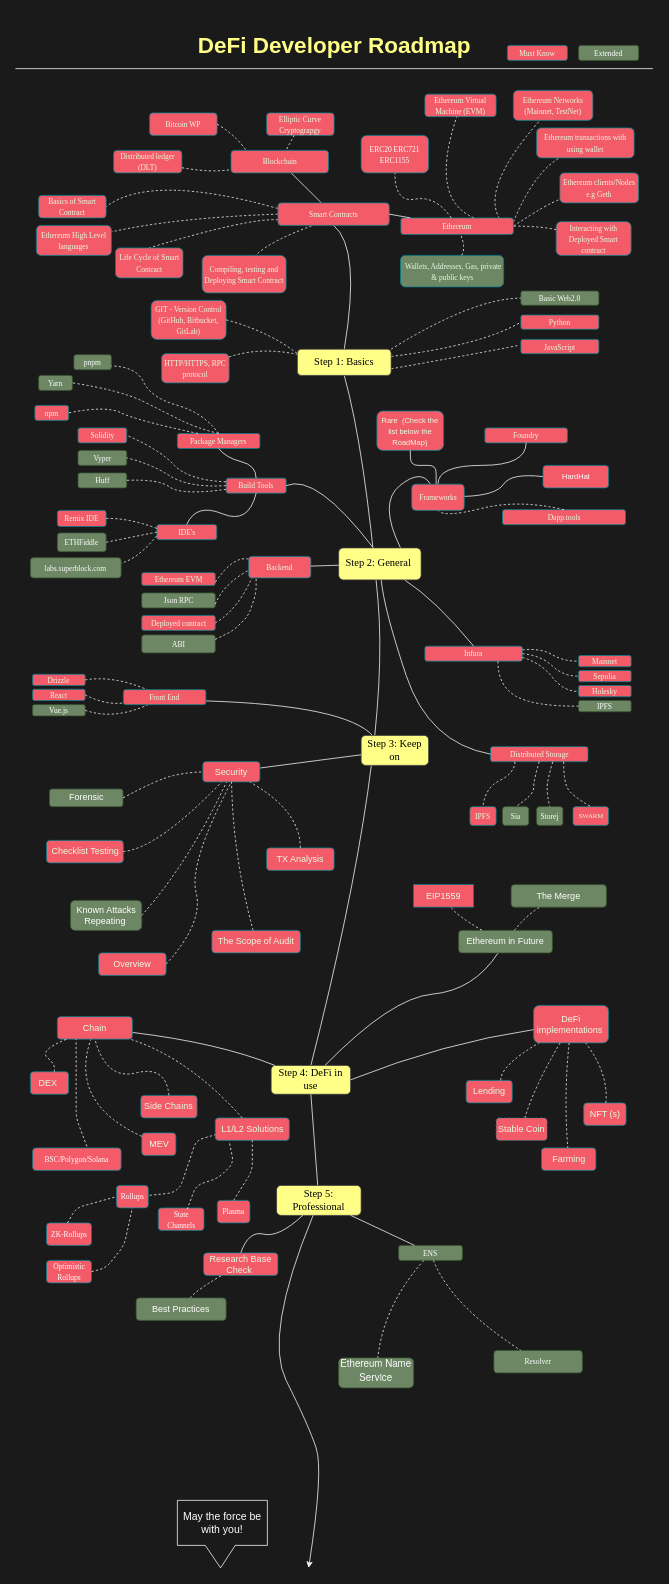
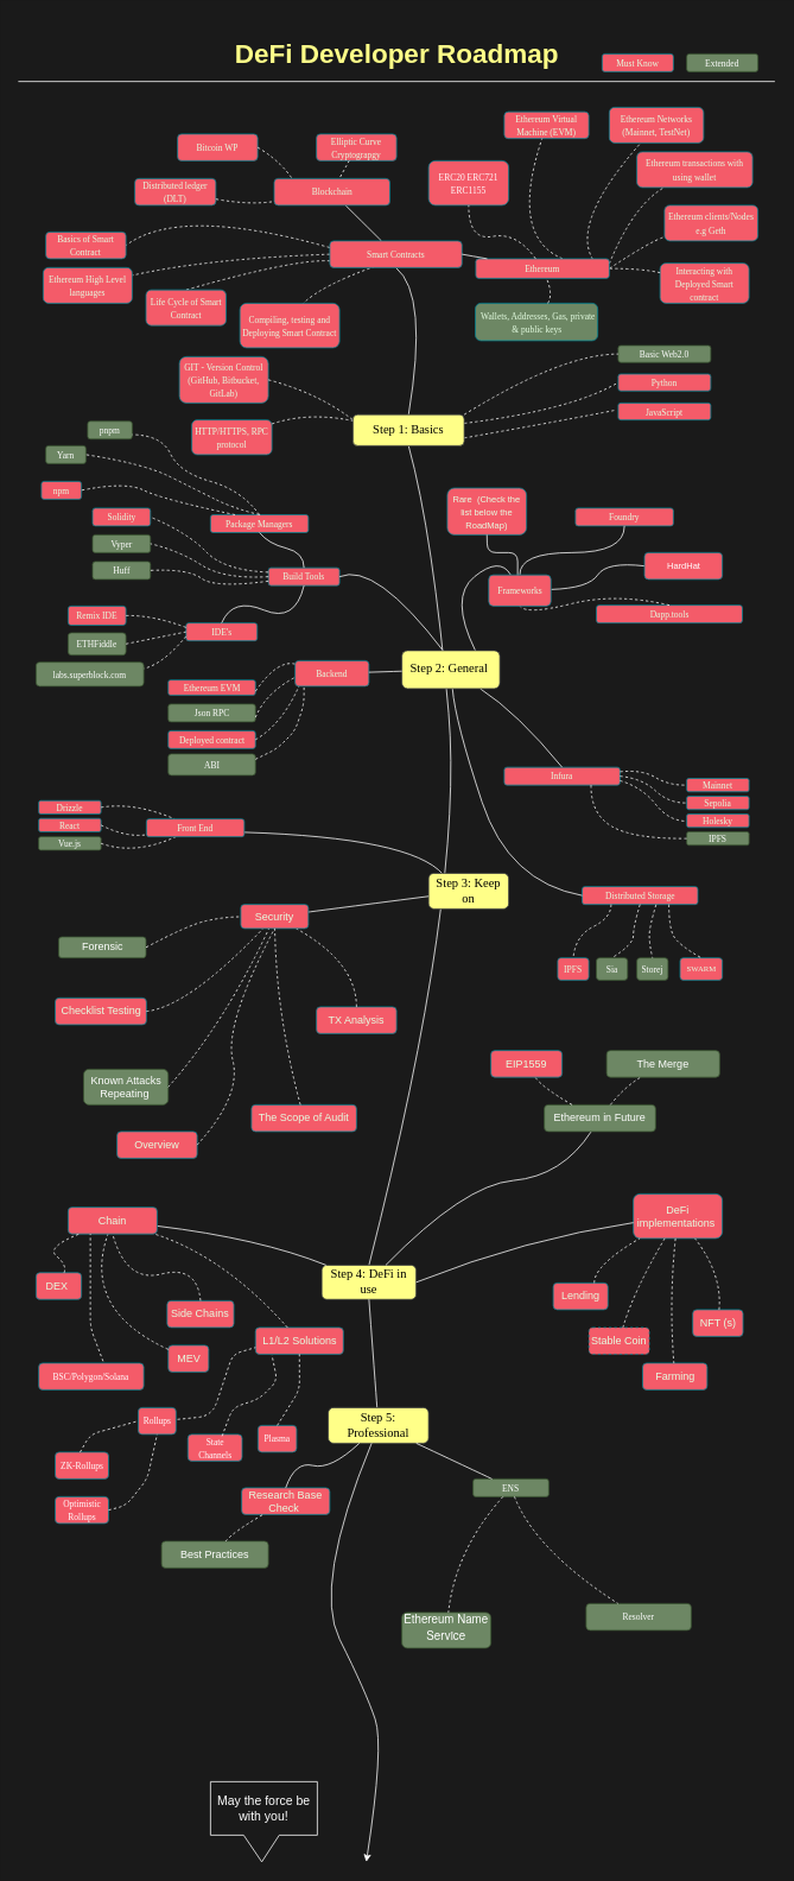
- <mxCell id="134" value="&lt;span style=&quot;font-family: &amp;#34;verdana&amp;#34; ; text-align: right&quot;&gt;&lt;font style=&quot;font-size: 10px&quot;&gt;Life Cycle of Smart Contract&lt;/font&gt;&lt;/span&gt;" style="whiteSpace=wrap;html=1;strokeColor=#028090;fillColor=#F45B69;rounded=1;fontColor=#E4FDE1;" parent="1" vertex="1"><mxGeometry x="153.5" y="330" width="90" height="40" as="geometry" /></mxCell>
+ <mxCell id="134" value="&lt;span style=&quot;font-family: &amp;#34;verdana&amp;#34; ; text-align: right&quot;&gt;&lt;font style=&quot;font-size: 10px&quot;&gt;Life Cycle of Smart Contract&lt;/font&gt;&lt;/span&gt;" style="whiteSpace=wrap;html=1;strokeColor=#028090;fillColor=#F45B69;rounded=1;fontColor=#E4FDE1;" parent="1" vertex="1"><mxGeometry x="163.5" y="325" width="90" height="40" as="geometry" /></mxCell>
- <mxCell id="158" value="EIP1559" style="whiteSpace=wrap;html=1;strokeColor=#028090;fillColor=#F45B69;fontColor=#E4FDE1;rounded=0;" parent="1" vertex="1"><mxGeometry x="551" y="1179" width="80" height="30" as="geometry" /></mxCell>
+ <mxCell id="158" value="EIP1559" style="whiteSpace=wrap;html=1;strokeColor=#028090;fillColor=#F45B69;rounded=1;fontColor=#E4FDE1;" parent="1" vertex="1"><mxGeometry x="551" y="1179" width="80" height="30" as="geometry" /></mxCell>
